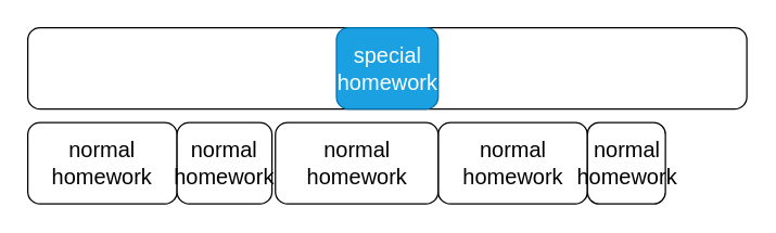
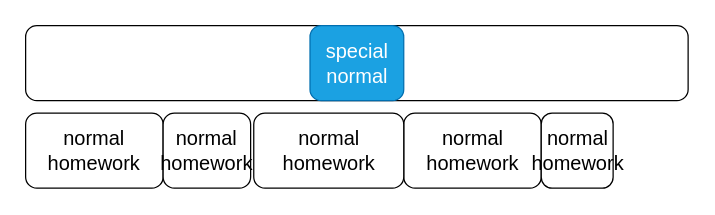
- <mxCell id="3" value="&lt;font style=&quot;font-size: 16px;&quot;&gt;special homework&lt;/font&gt;" style="rounded=1;whiteSpace=wrap;html=1;fillColor=#1ba1e2;fontColor=#ffffff;strokeColor=#006EAF;" vertex="1" parent="1"><mxGeometry x="247.5" y="20" width="75" height="60" as="geometry" /></mxCell>
+ <mxCell id="3" value="&lt;font style=&quot;font-size: 16px;&quot;&gt;special normal&lt;/font&gt;" style="rounded=1;whiteSpace=wrap;html=1;fillColor=#1ba1e2;fontColor=#ffffff;strokeColor=#006EAF;" vertex="1" parent="1"><mxGeometry x="247.5" y="20" width="75" height="60" as="geometry" /></mxCell>
